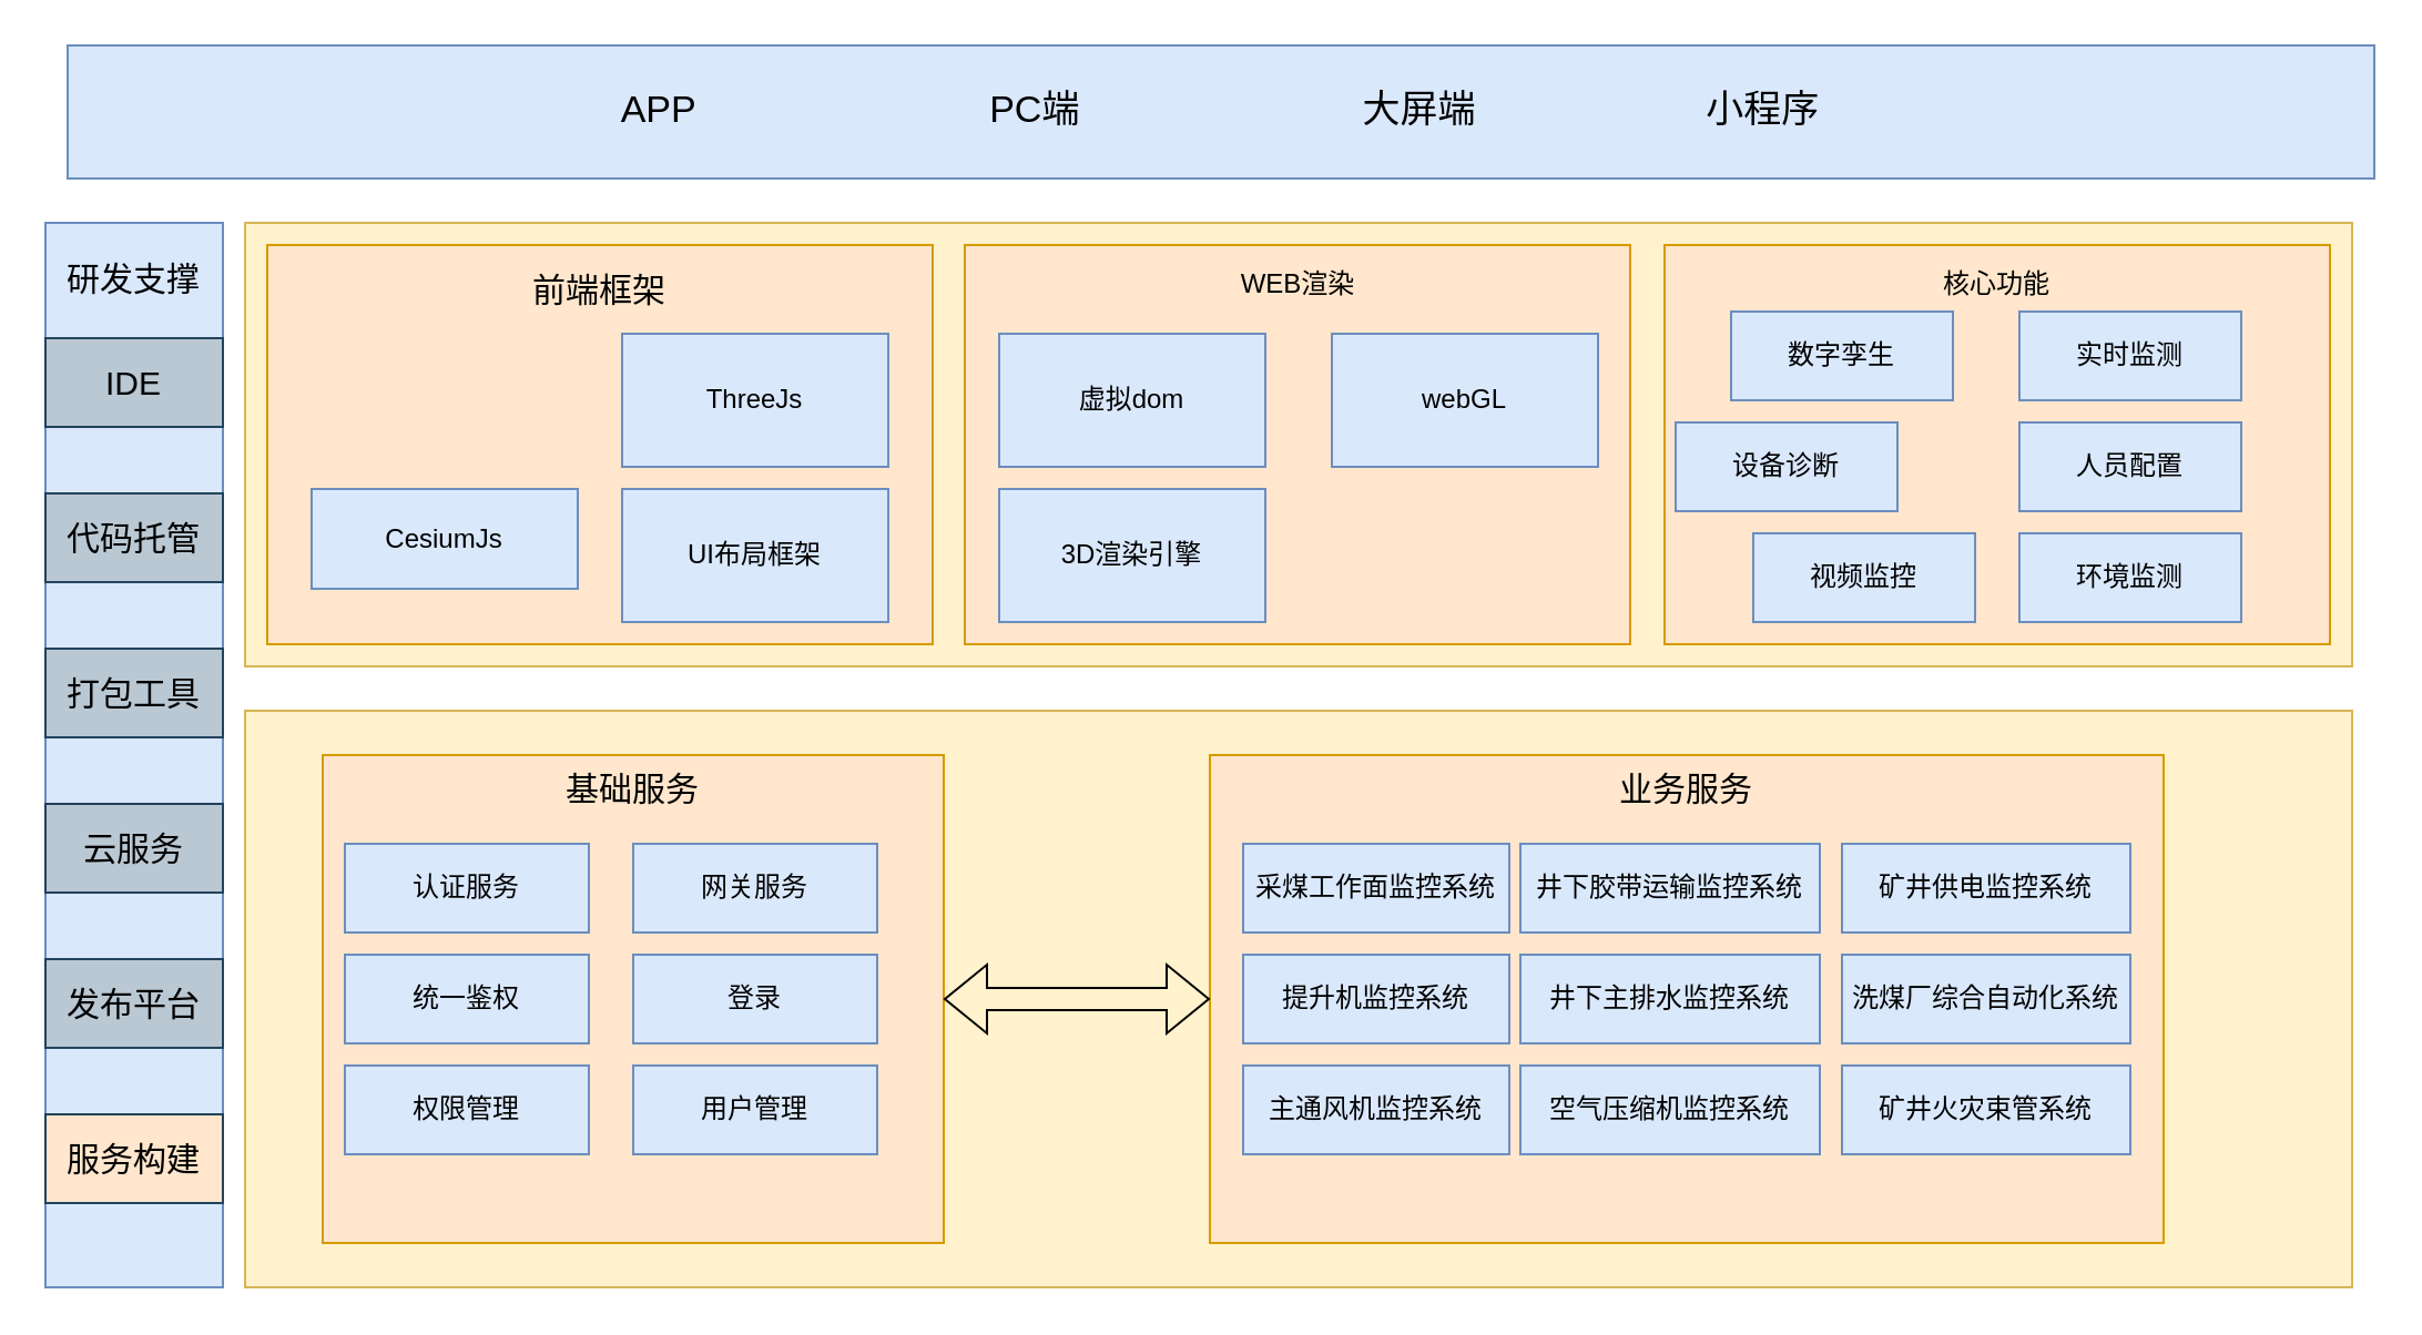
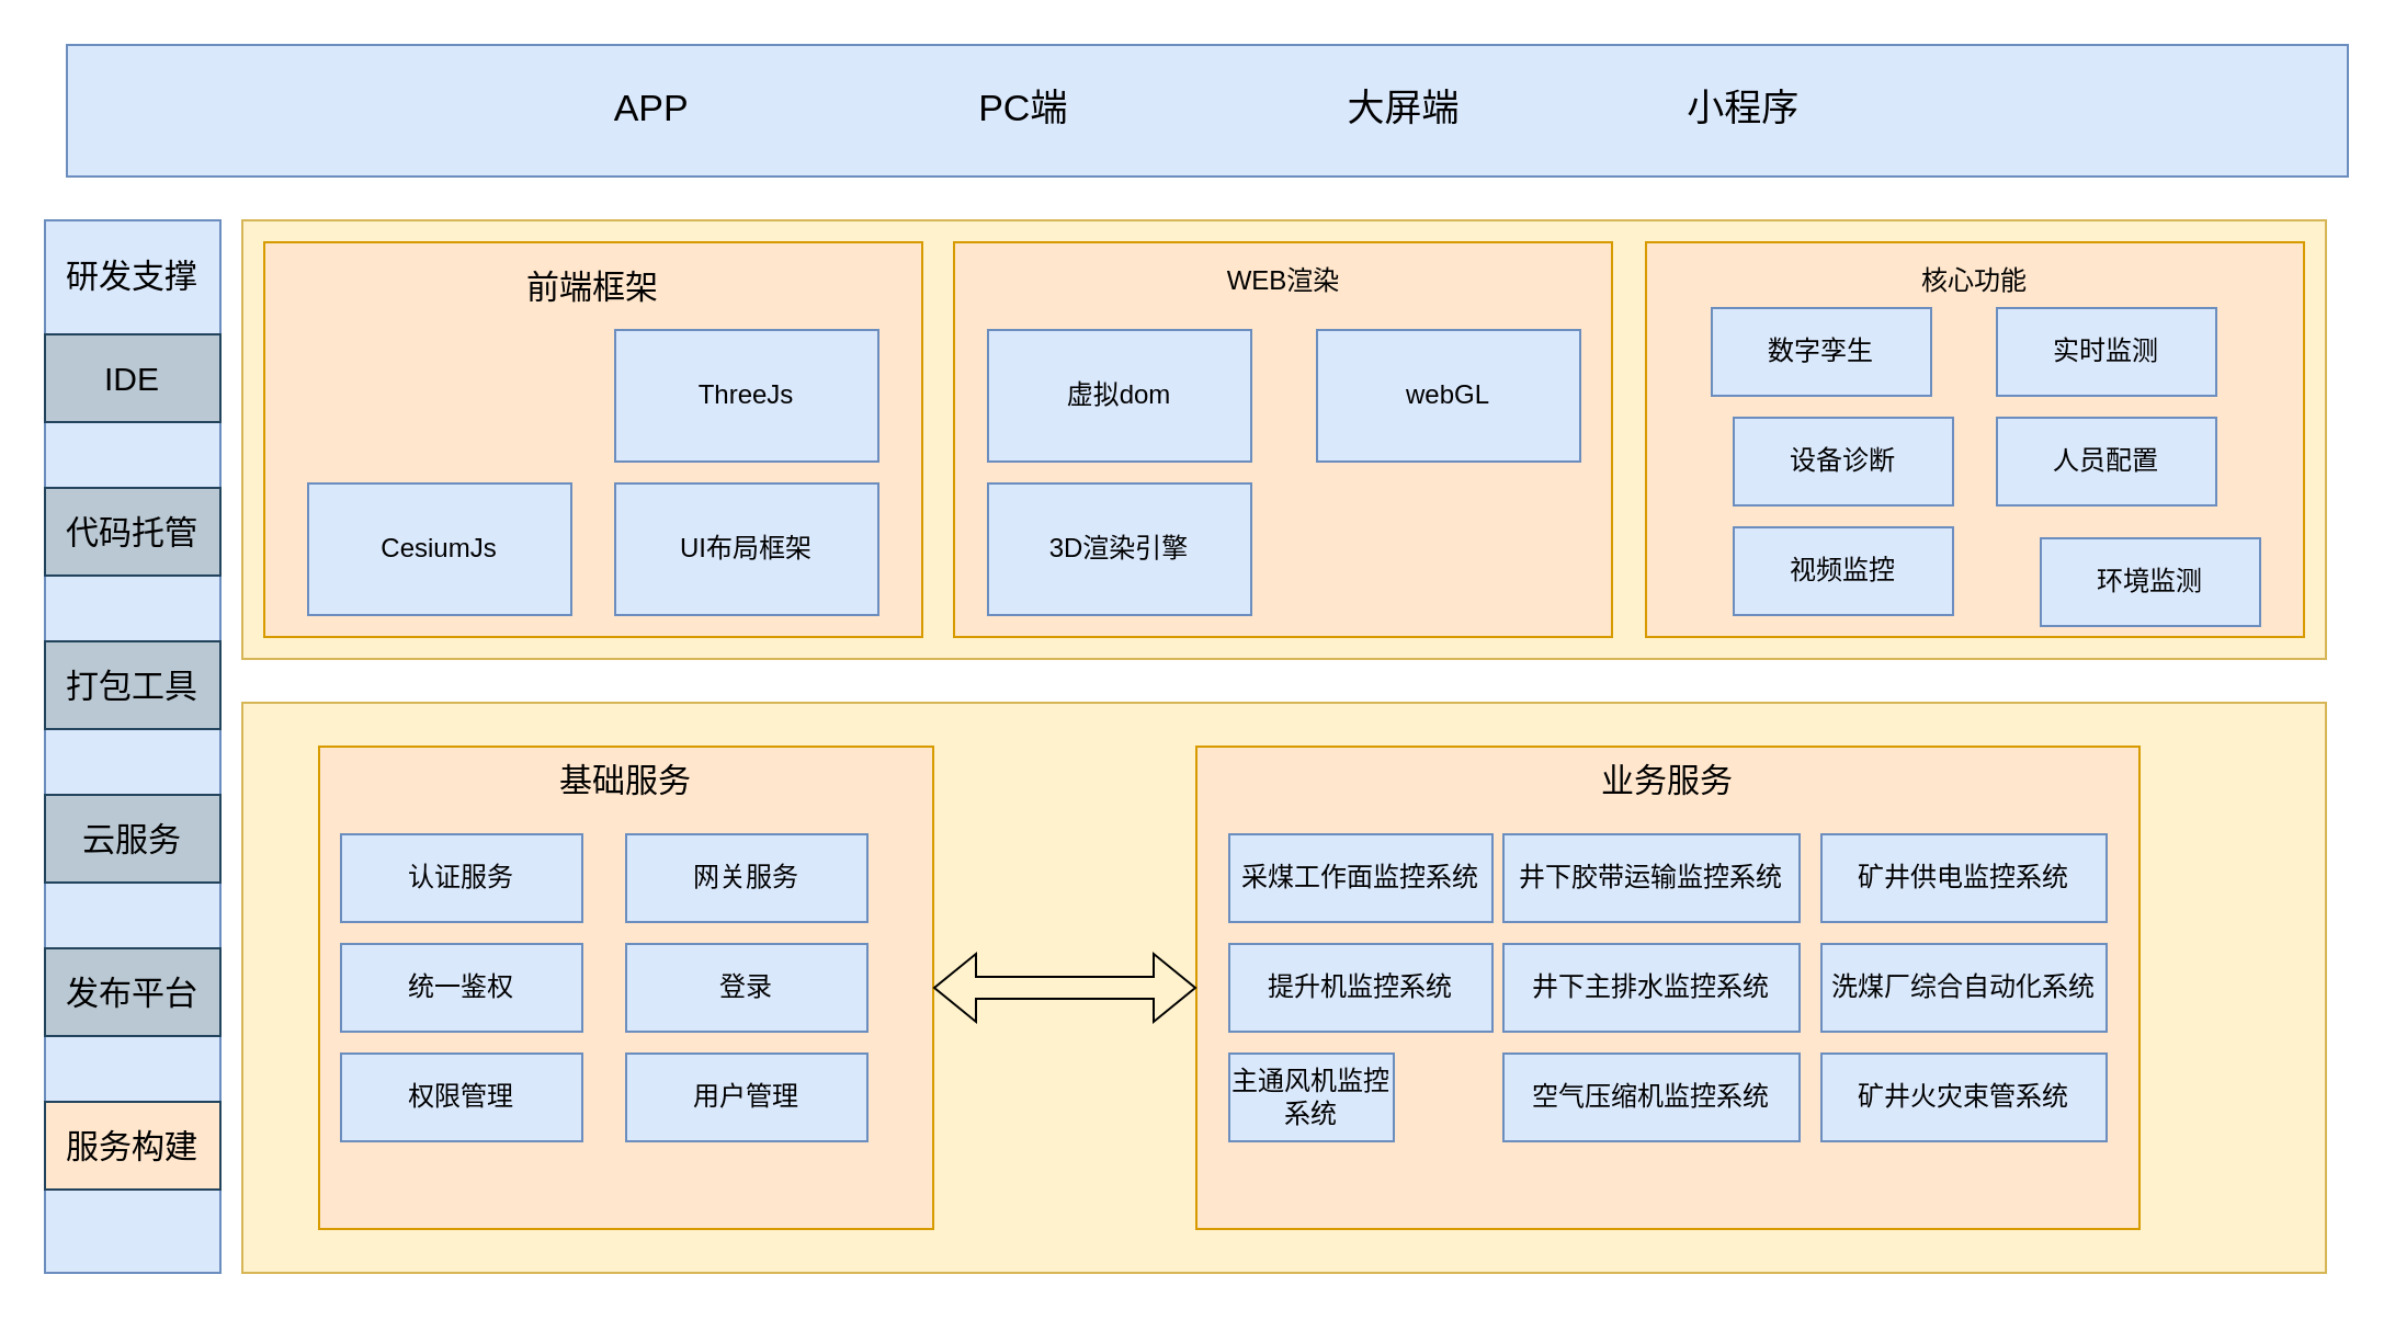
- <mxCell id="15" value="设备诊断" style="rounded=0;whiteSpace=wrap;html=1;fillColor=#dae8fc;strokeColor=#6c8ebf;" vertex="1" parent="1"><mxGeometry x="755" y="190" width="100" height="40" as="geometry" /></mxCell>
+ <mxCell id="15" value="设备诊断" style="rounded=0;whiteSpace=wrap;html=1;fillColor=#dae8fc;strokeColor=#6c8ebf;" vertex="1" parent="1"><mxGeometry x="790" y="190" width="100" height="40" as="geometry" /></mxCell>
- <mxCell id="6" value="CesiumJs" style="rounded=0;whiteSpace=wrap;html=1;fillColor=#dae8fc;strokeColor=#6c8ebf;" vertex="1" parent="1"><mxGeometry x="140" y="220" width="120" height="45" as="geometry" /></mxCell>
+ <mxCell id="6" value="CesiumJs" style="rounded=0;whiteSpace=wrap;html=1;fillColor=#dae8fc;strokeColor=#6c8ebf;" vertex="1" parent="1"><mxGeometry x="140" y="220" width="120" height="60" as="geometry" /></mxCell>
- <mxCell id="18" value="环境监测" style="rounded=0;whiteSpace=wrap;html=1;fillColor=#dae8fc;strokeColor=#6c8ebf;" vertex="1" parent="1"><mxGeometry x="910" y="240" width="100" height="40" as="geometry" /></mxCell>
+ <mxCell id="18" value="环境监测" style="rounded=0;whiteSpace=wrap;html=1;fillColor=#dae8fc;strokeColor=#6c8ebf;" vertex="1" parent="1"><mxGeometry x="930" y="245" width="100" height="40" as="geometry" /></mxCell>
- <mxCell id="32" value="主通风机监控系统" style="rounded=0;whiteSpace=wrap;html=1;fillColor=#dae8fc;strokeColor=#6c8ebf;" vertex="1" parent="1"><mxGeometry x="560" y="480" width="120" height="40" as="geometry" /></mxCell>
+ <mxCell id="32" value="主通风机监控系统" style="rounded=0;whiteSpace=wrap;html=1;fillColor=#dae8fc;strokeColor=#6c8ebf;" vertex="1" parent="1"><mxGeometry x="560" y="480" width="75" height="40" as="geometry" /></mxCell>
